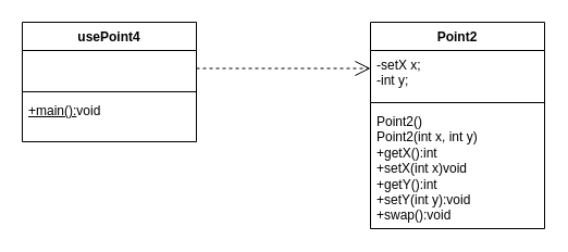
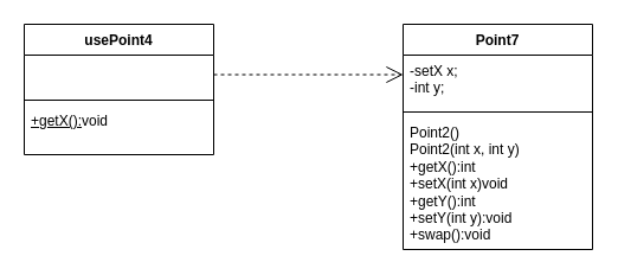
- <mxCell id="6" value="Point2" style="swimlane;fontStyle=1;align=center;verticalAlign=top;childLayout=stackLayout;horizontal=1;startSize=26;horizontalStack=0;resizeParent=1;resizeParentMax=0;resizeLast=0;collapsible=1;marginBottom=0;whiteSpace=wrap;html=1;" vertex="1" parent="1"><mxGeometry x="340" y="20" width="160" height="190" as="geometry" /></mxCell>
+ <mxCell id="6" value="Point7" style="swimlane;fontStyle=1;align=center;verticalAlign=top;childLayout=stackLayout;horizontal=1;startSize=26;horizontalStack=0;resizeParent=1;resizeParentMax=0;resizeLast=0;collapsible=1;marginBottom=0;whiteSpace=wrap;html=1;" vertex="1" parent="1"><mxGeometry x="340" y="20" width="160" height="190" as="geometry" /></mxCell>
- <mxCell id="5" value="&lt;u&gt;+main():&lt;/u&gt;void" style="text;strokeColor=none;fillColor=none;align=left;verticalAlign=top;spacingLeft=4;spacingRight=4;overflow=hidden;rotatable=0;points=[[0,0.5],[1,0.5]];portConstraint=eastwest;whiteSpace=wrap;html=1;" vertex="1" parent="2"><mxGeometry y="68" width="160" height="42" as="geometry" /></mxCell>
+ <mxCell id="5" value="&lt;u&gt;+getX():&lt;/u&gt;void" style="text;strokeColor=none;fillColor=none;align=left;verticalAlign=top;spacingLeft=4;spacingRight=4;overflow=hidden;rotatable=0;points=[[0,0.5],[1,0.5]];portConstraint=eastwest;whiteSpace=wrap;html=1;" vertex="1" parent="2"><mxGeometry y="68" width="160" height="42" as="geometry" /></mxCell>
